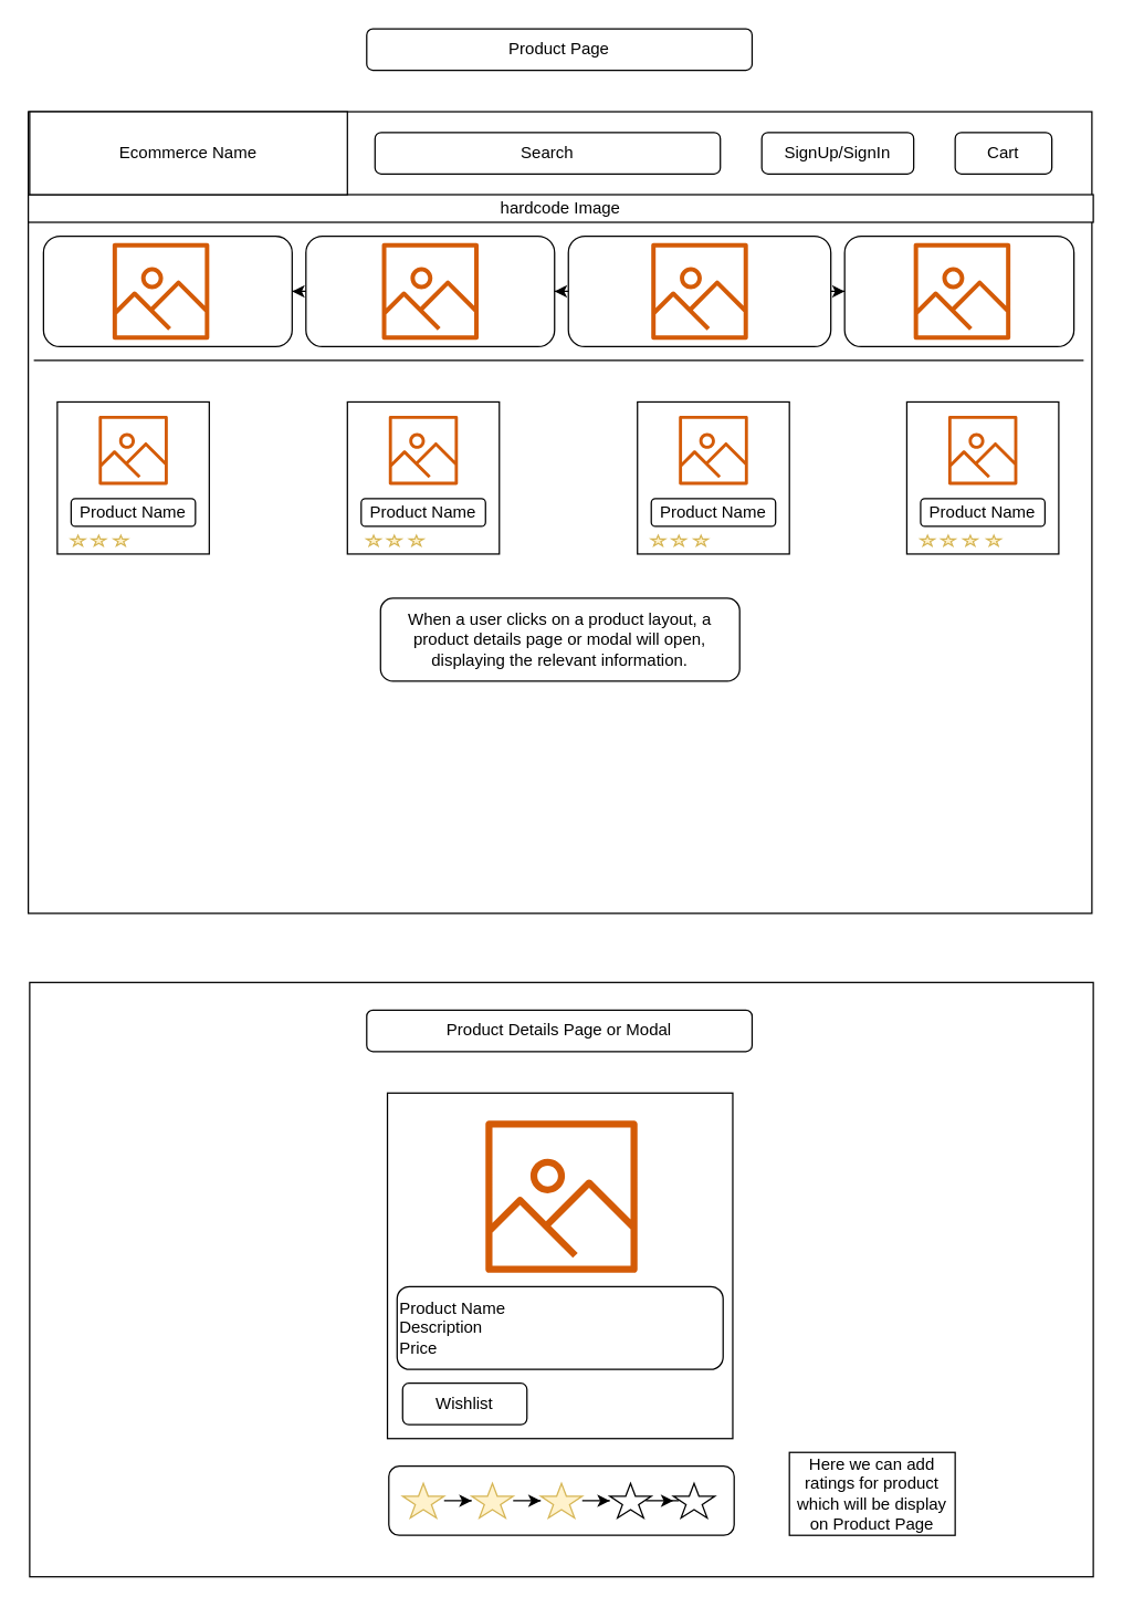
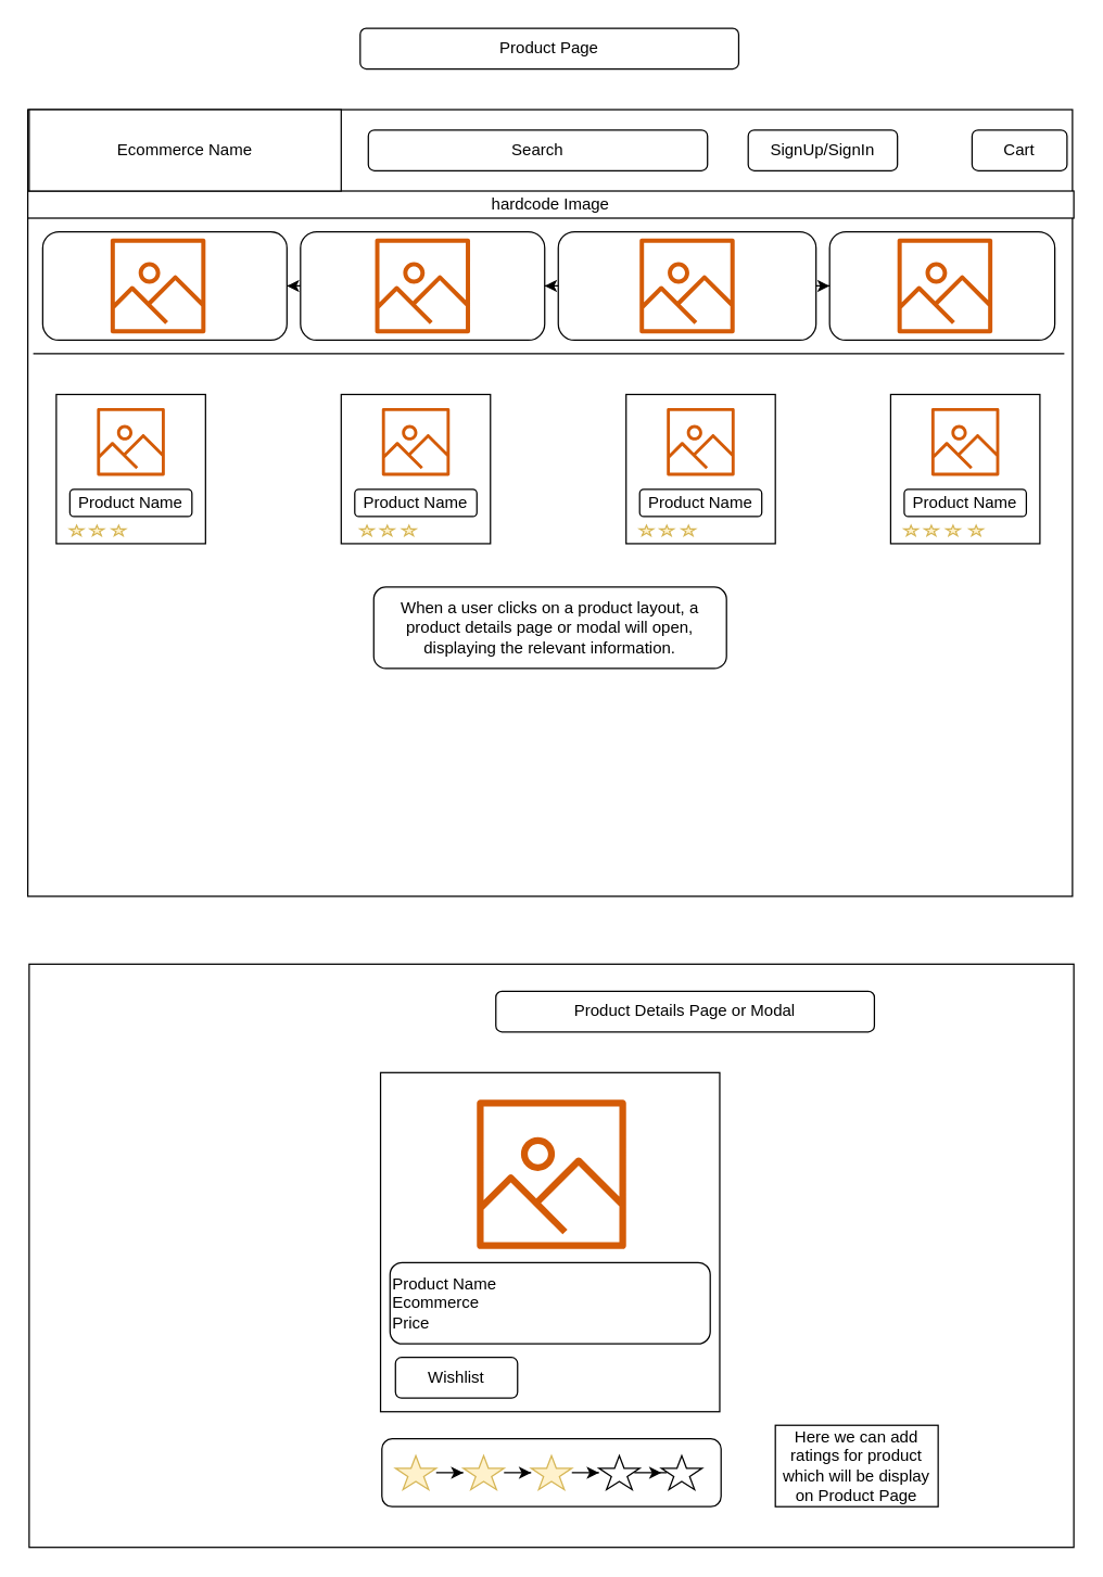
- <mxCell id="4" value="Cart" style="rounded=1;whiteSpace=wrap;html=1;" parent="1" vertex="1"><mxGeometry x="691" y="95" width="70" height="30" as="geometry" /></mxCell>
+ <mxCell id="4" value="Cart" style="rounded=1;whiteSpace=wrap;html=1;" parent="1" vertex="1"><mxGeometry x="716" y="95" width="70" height="30" as="geometry" /></mxCell>
- <mxCell id="36" value="Product Details Page or Modal" style="rounded=1;whiteSpace=wrap;html=1;" vertex="1" parent="1"><mxGeometry x="265" y="730" width="279" height="30" as="geometry" /></mxCell>
+ <mxCell id="36" value="Product Details Page or Modal" style="rounded=1;whiteSpace=wrap;html=1;" vertex="1" parent="1"><mxGeometry x="365" y="730" width="279" height="30" as="geometry" /></mxCell>
- <mxCell id="39" value="&lt;div style=&quot;&quot;&gt;&lt;span style=&quot;background-color: initial;&quot;&gt;Product Name&lt;/span&gt;&lt;/div&gt;&lt;div style=&quot;&quot;&gt;&lt;span style=&quot;background-color: initial;&quot;&gt;Description&lt;/span&gt;&lt;/div&gt;&lt;div style=&quot;&quot;&gt;&lt;span style=&quot;background-color: initial;&quot;&gt;Price&lt;/span&gt;&lt;/div&gt;" style="rounded=1;whiteSpace=wrap;html=1;align=left;" vertex="1" parent="1"><mxGeometry x="287" y="930" width="236" height="60" as="geometry" /></mxCell>
+ <mxCell id="39" value="&lt;div style=&quot;&quot;&gt;&lt;span style=&quot;background-color: initial;&quot;&gt;Product Name&lt;/span&gt;&lt;/div&gt;&lt;div style=&quot;&quot;&gt;&lt;span style=&quot;background-color: initial;&quot;&gt;Ecommerce&lt;/span&gt;&lt;/div&gt;&lt;div style=&quot;&quot;&gt;&lt;span style=&quot;background-color: initial;&quot;&gt;Price&lt;/span&gt;&lt;/div&gt;" style="rounded=1;whiteSpace=wrap;html=1;align=left;" vertex="1" parent="1"><mxGeometry x="287" y="930" width="236" height="60" as="geometry" /></mxCell>
